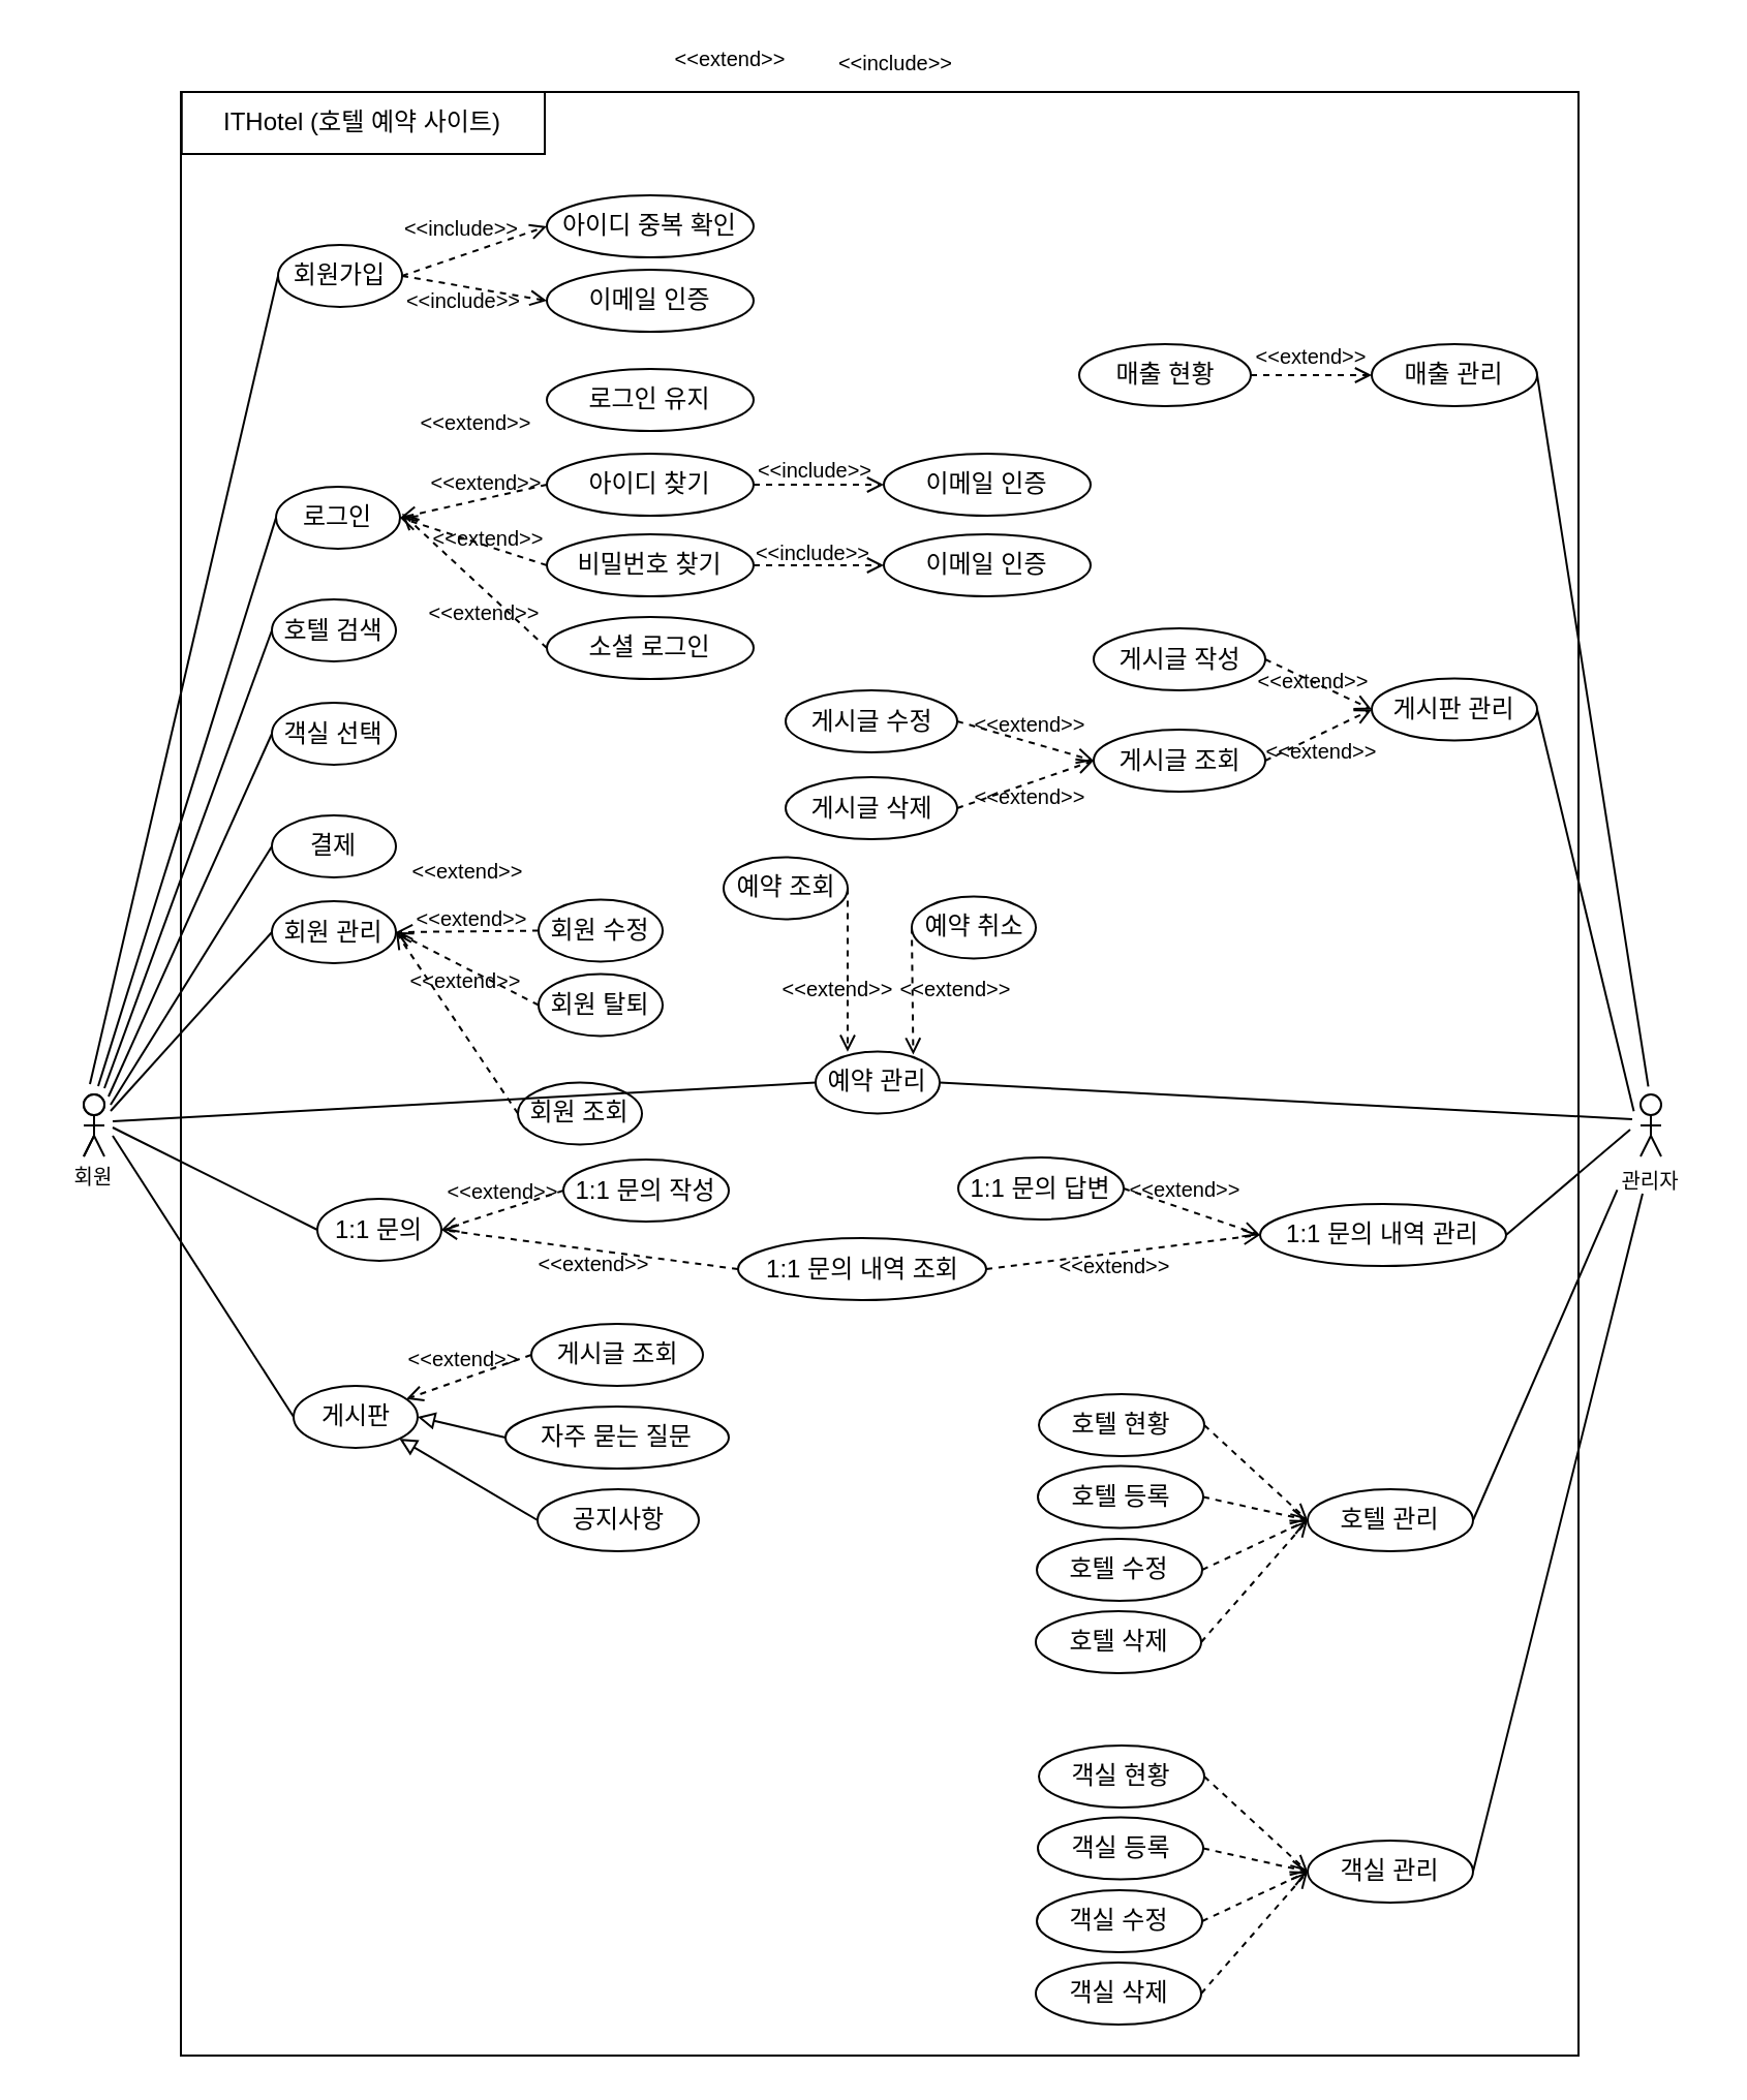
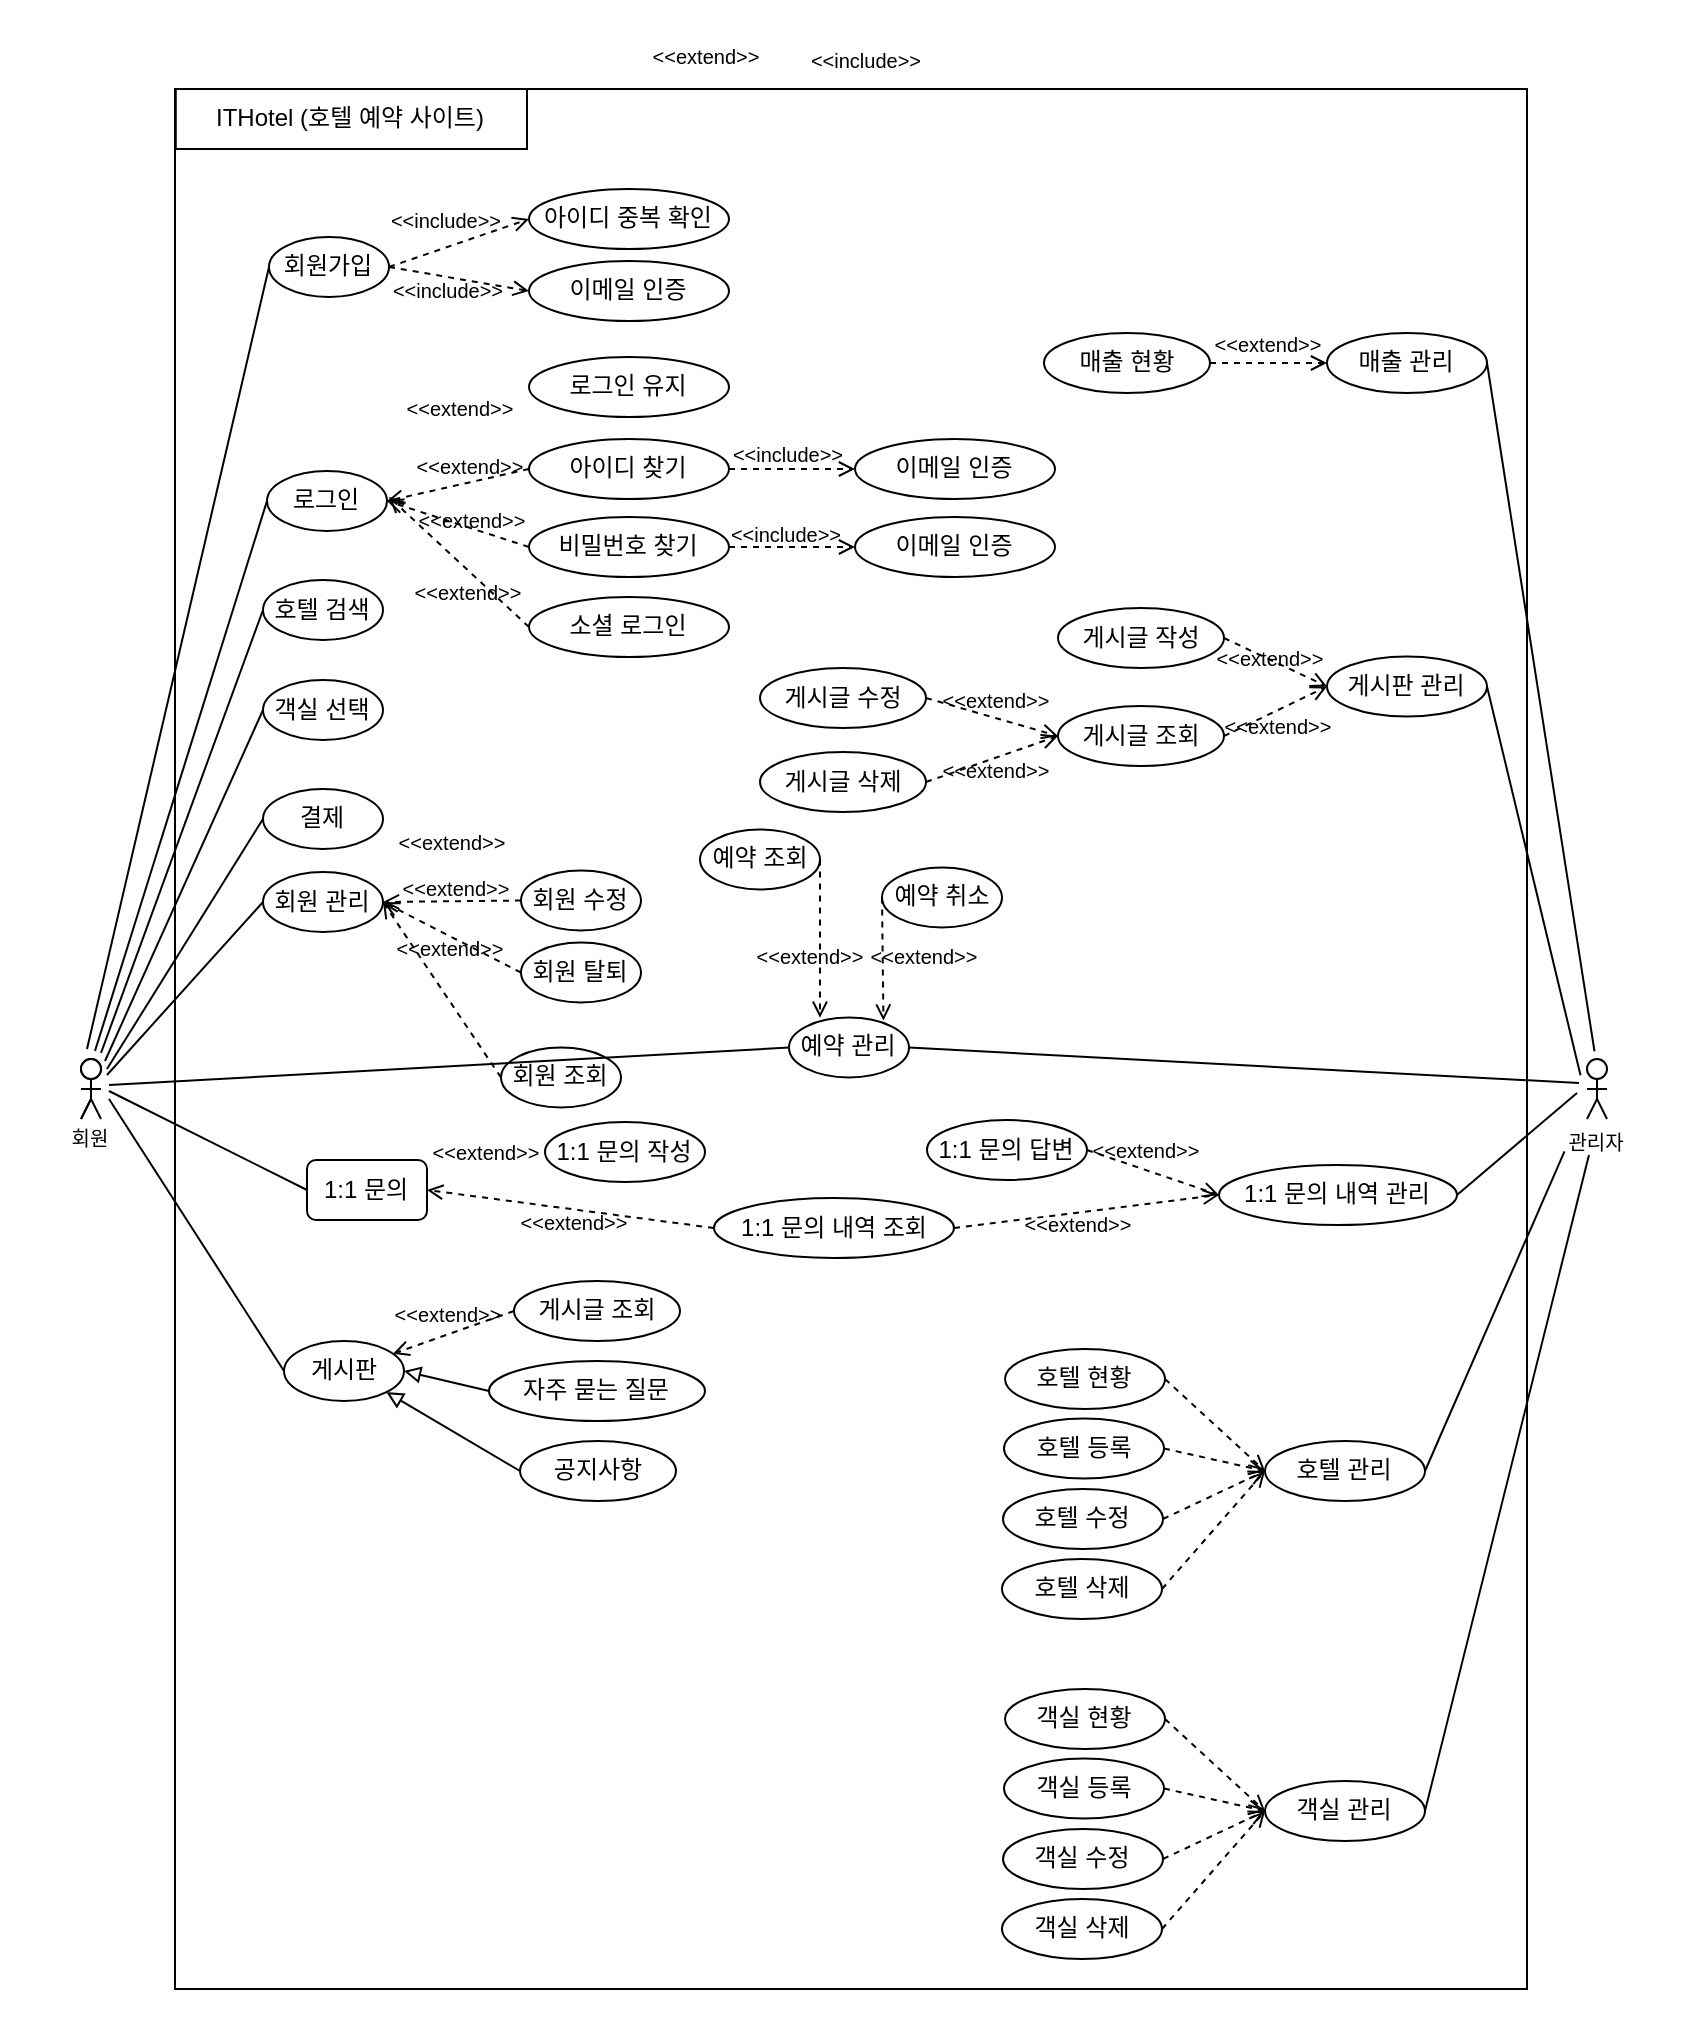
- <mxCell id="78" value="" style="endArrow=open;html=1;rounded=0;dashed=1;endFill=0;entryX=1;entryY=0.5;entryDx=0;entryDy=0;exitX=0;exitY=0.5;exitDx=0;exitDy=0;" edge="1" parent="1" source="80" target="77"><mxGeometry width="50" height="50" relative="1" as="geometry"><mxPoint x="265" y="575.5" as="sourcePoint" /><mxPoint x="221" y="559.5" as="targetPoint" /></mxGeometry></mxCell>
- <mxCell id="77" value="1:1 문의" style="ellipse;whiteSpace=wrap;html=1;fillColor=none;" vertex="1" parent="1"><mxGeometry x="153" y="579.5" width="60" height="30" as="geometry" /></mxCell>
+ <mxCell id="77" value="1:1 문의" style="whiteSpace=wrap;html=1;fillColor=none;rounded=1;" vertex="1" parent="1"><mxGeometry x="153" y="579.5" width="60" height="30" as="geometry" /></mxCell>
